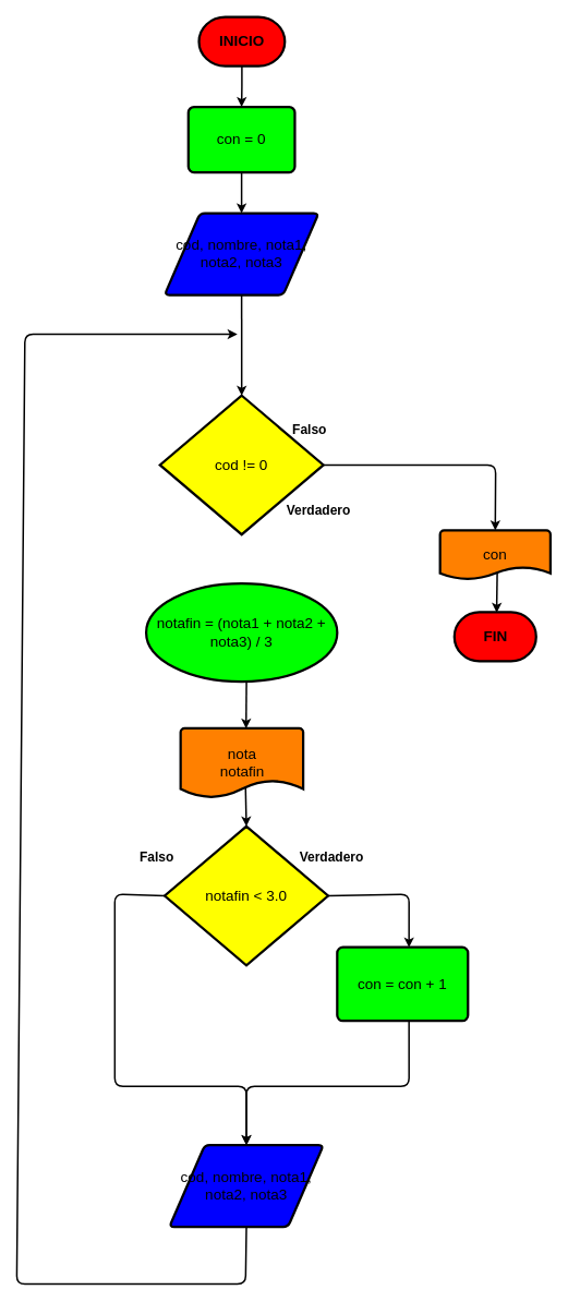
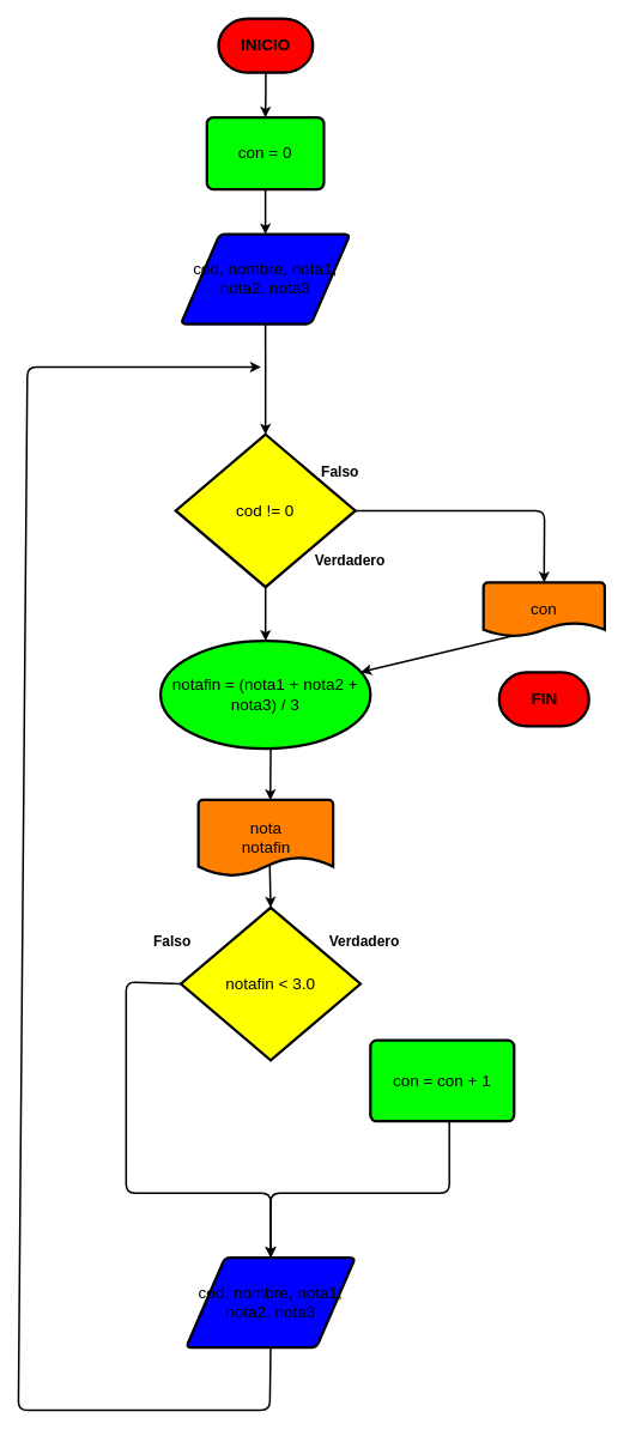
+ <mxCell id="7" style="edgeStyle=none;html=1;exitX=0.5;exitY=1;exitDx=0;exitDy=0;exitPerimeter=0;strokeWidth=2;strokeColor=#000000;entryX=0.5;entryY=0;entryDx=0;entryDy=0;" parent="1" source="9" target="13" edge="1"><mxGeometry relative="1" as="geometry"><mxPoint x="296.947" y="723" as="targetPoint" /></mxGeometry></mxCell>
- <mxCell id="14" value="" style="edgeStyle=none;html=1;strokeColor=#000000;strokeWidth=2;exitX=0.518;exitY=0.84;exitDx=0;exitDy=0;exitPerimeter=0;entryX=0.517;entryY=0.011;entryDx=0;entryDy=0;entryPerimeter=0;" parent="1" source="15" target="6" edge="1"><mxGeometry relative="1" as="geometry" /></mxCell>
+ <mxCell id="14" value="" style="edgeStyle=none;html=1;strokeColor=#000000;strokeWidth=2;exitX=0.518;exitY=0.84;exitDx=0;exitDy=0;exitPerimeter=0;" parent="1" source="15" target="13" edge="1"><mxGeometry relative="1" as="geometry" /></mxCell>
- <mxCell id="20" style="edgeStyle=none;html=1;exitX=1;exitY=0.5;exitDx=0;exitDy=0;exitPerimeter=0;strokeColor=#000000;strokeWidth=2;entryX=0.549;entryY=0;entryDx=0;entryDy=0;entryPerimeter=0;" parent="1" source="22" target="24" edge="1"><mxGeometry relative="1" as="geometry"><mxPoint x="490" y="1158" as="targetPoint" /><Array as="points"><mxPoint x="500" y="1093" /></Array></mxGeometry></mxCell>
